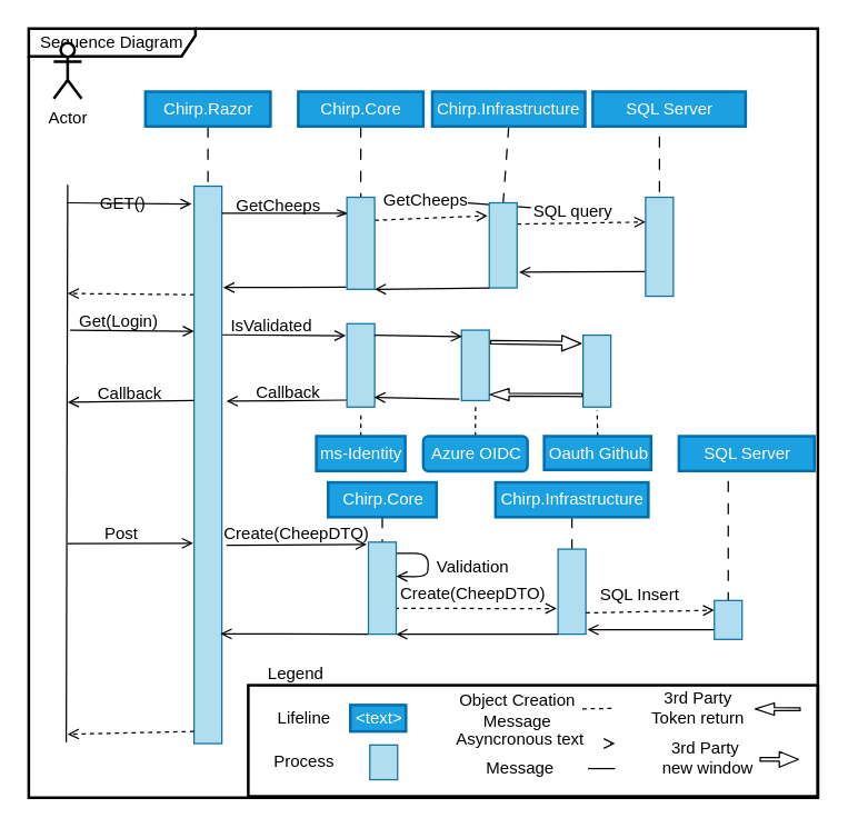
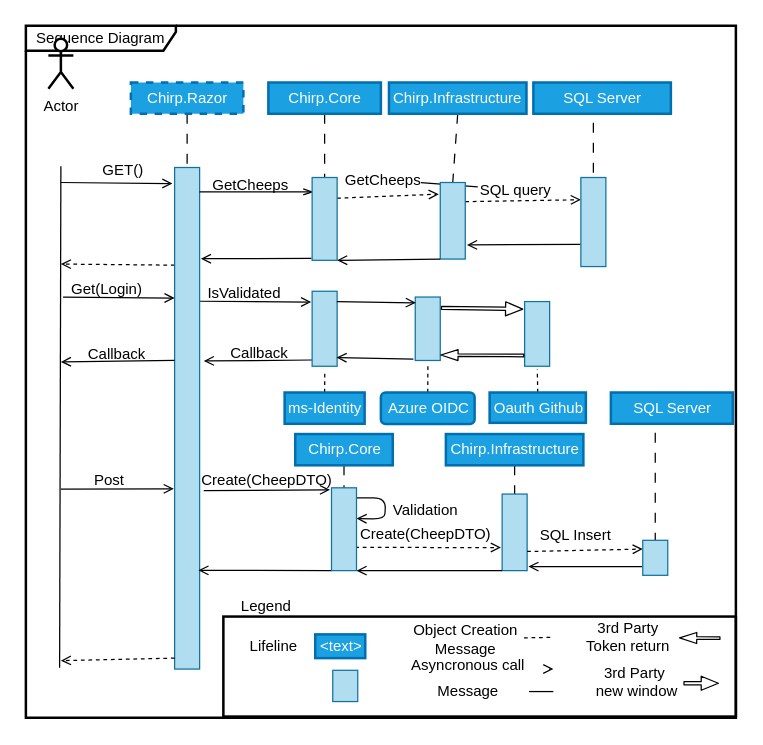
- <mxCell id="5" value="Chirp.Razor" style="html=1;strokeColor=#006EAF;strokeWidth=2;fillColor=#1ba1e2;fontColor=#ffffff;" vertex="1" parent="1"><mxGeometry x="104" y="65.5" width="90" height="25" as="geometry" /></mxCell>
+ <mxCell id="5" value="Chirp.Razor" style="html=1;strokeColor=#006EAF;strokeWidth=2;fillColor=#1ba1e2;fontColor=#ffffff;dashed=1;" vertex="1" parent="1"><mxGeometry x="104" y="65.5" width="90" height="25" as="geometry" /></mxCell>
- <mxCell id="12" value="GET()" style="text;html=1;strokeColor=none;fillColor=none;align=center;verticalAlign=middle;whiteSpace=wrap;rounded=0;strokeWidth=1;fontColor=#000000;" vertex="1" parent="1"><mxGeometry x="58" y="135.5" width="60" height="20" as="geometry" /></mxCell>
+ <mxCell id="12" value="GET()" style="text;html=1;strokeColor=none;fillColor=none;align=center;verticalAlign=middle;whiteSpace=wrap;rounded=0;strokeWidth=1;fontColor=#000000;" vertex="1" parent="1"><mxGeometry x="68" y="125.5" width="60" height="20" as="geometry" /></mxCell>
- <mxCell id="41" value="Asyncronous text" style="text;html=1;strokeColor=none;fillColor=none;align=center;verticalAlign=middle;whiteSpace=wrap;rounded=0;sketch=0;strokeWidth=2;fontColor=#000000;" vertex="1" parent="1"><mxGeometry x="326" y="522.75" width="96" height="19" as="geometry" /></mxCell>
+ <mxCell id="41" value="Asyncronous call" style="text;html=1;strokeColor=none;fillColor=none;align=center;verticalAlign=middle;whiteSpace=wrap;rounded=0;sketch=0;strokeWidth=2;fontColor=#000000;" vertex="1" parent="1"><mxGeometry x="326" y="522.75" width="96" height="19" as="geometry" /></mxCell>
- <mxCell id="37" value="Process" style="text;html=1;strokeColor=none;fillColor=none;align=center;verticalAlign=middle;whiteSpace=wrap;rounded=0;sketch=0;strokeWidth=2;fontColor=#000000;" vertex="1" parent="1"><mxGeometry x="189" y="538.75" width="59" height="19" as="geometry" /></mxCell>
